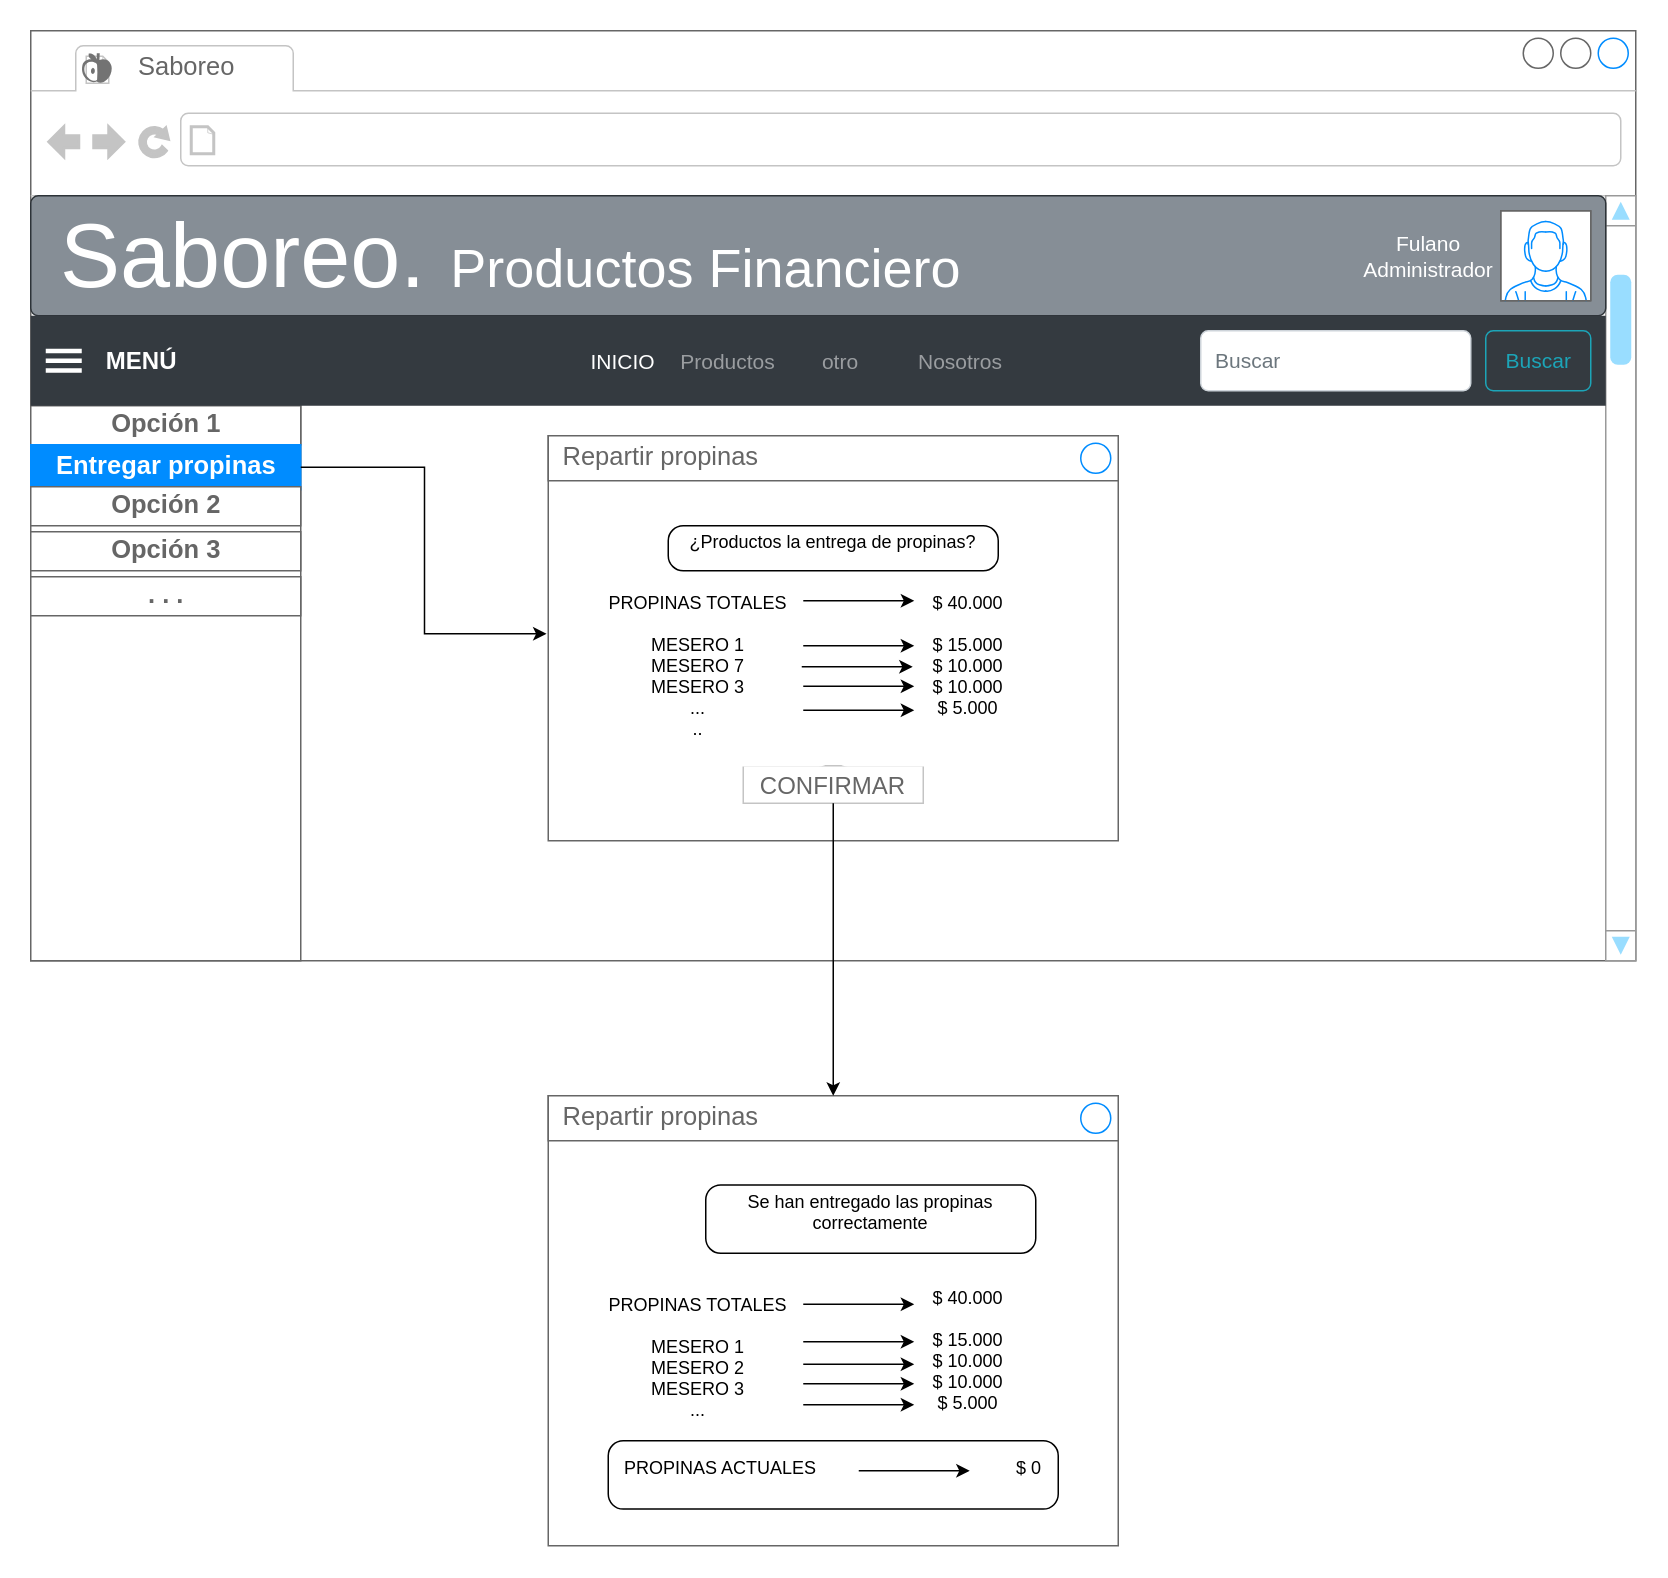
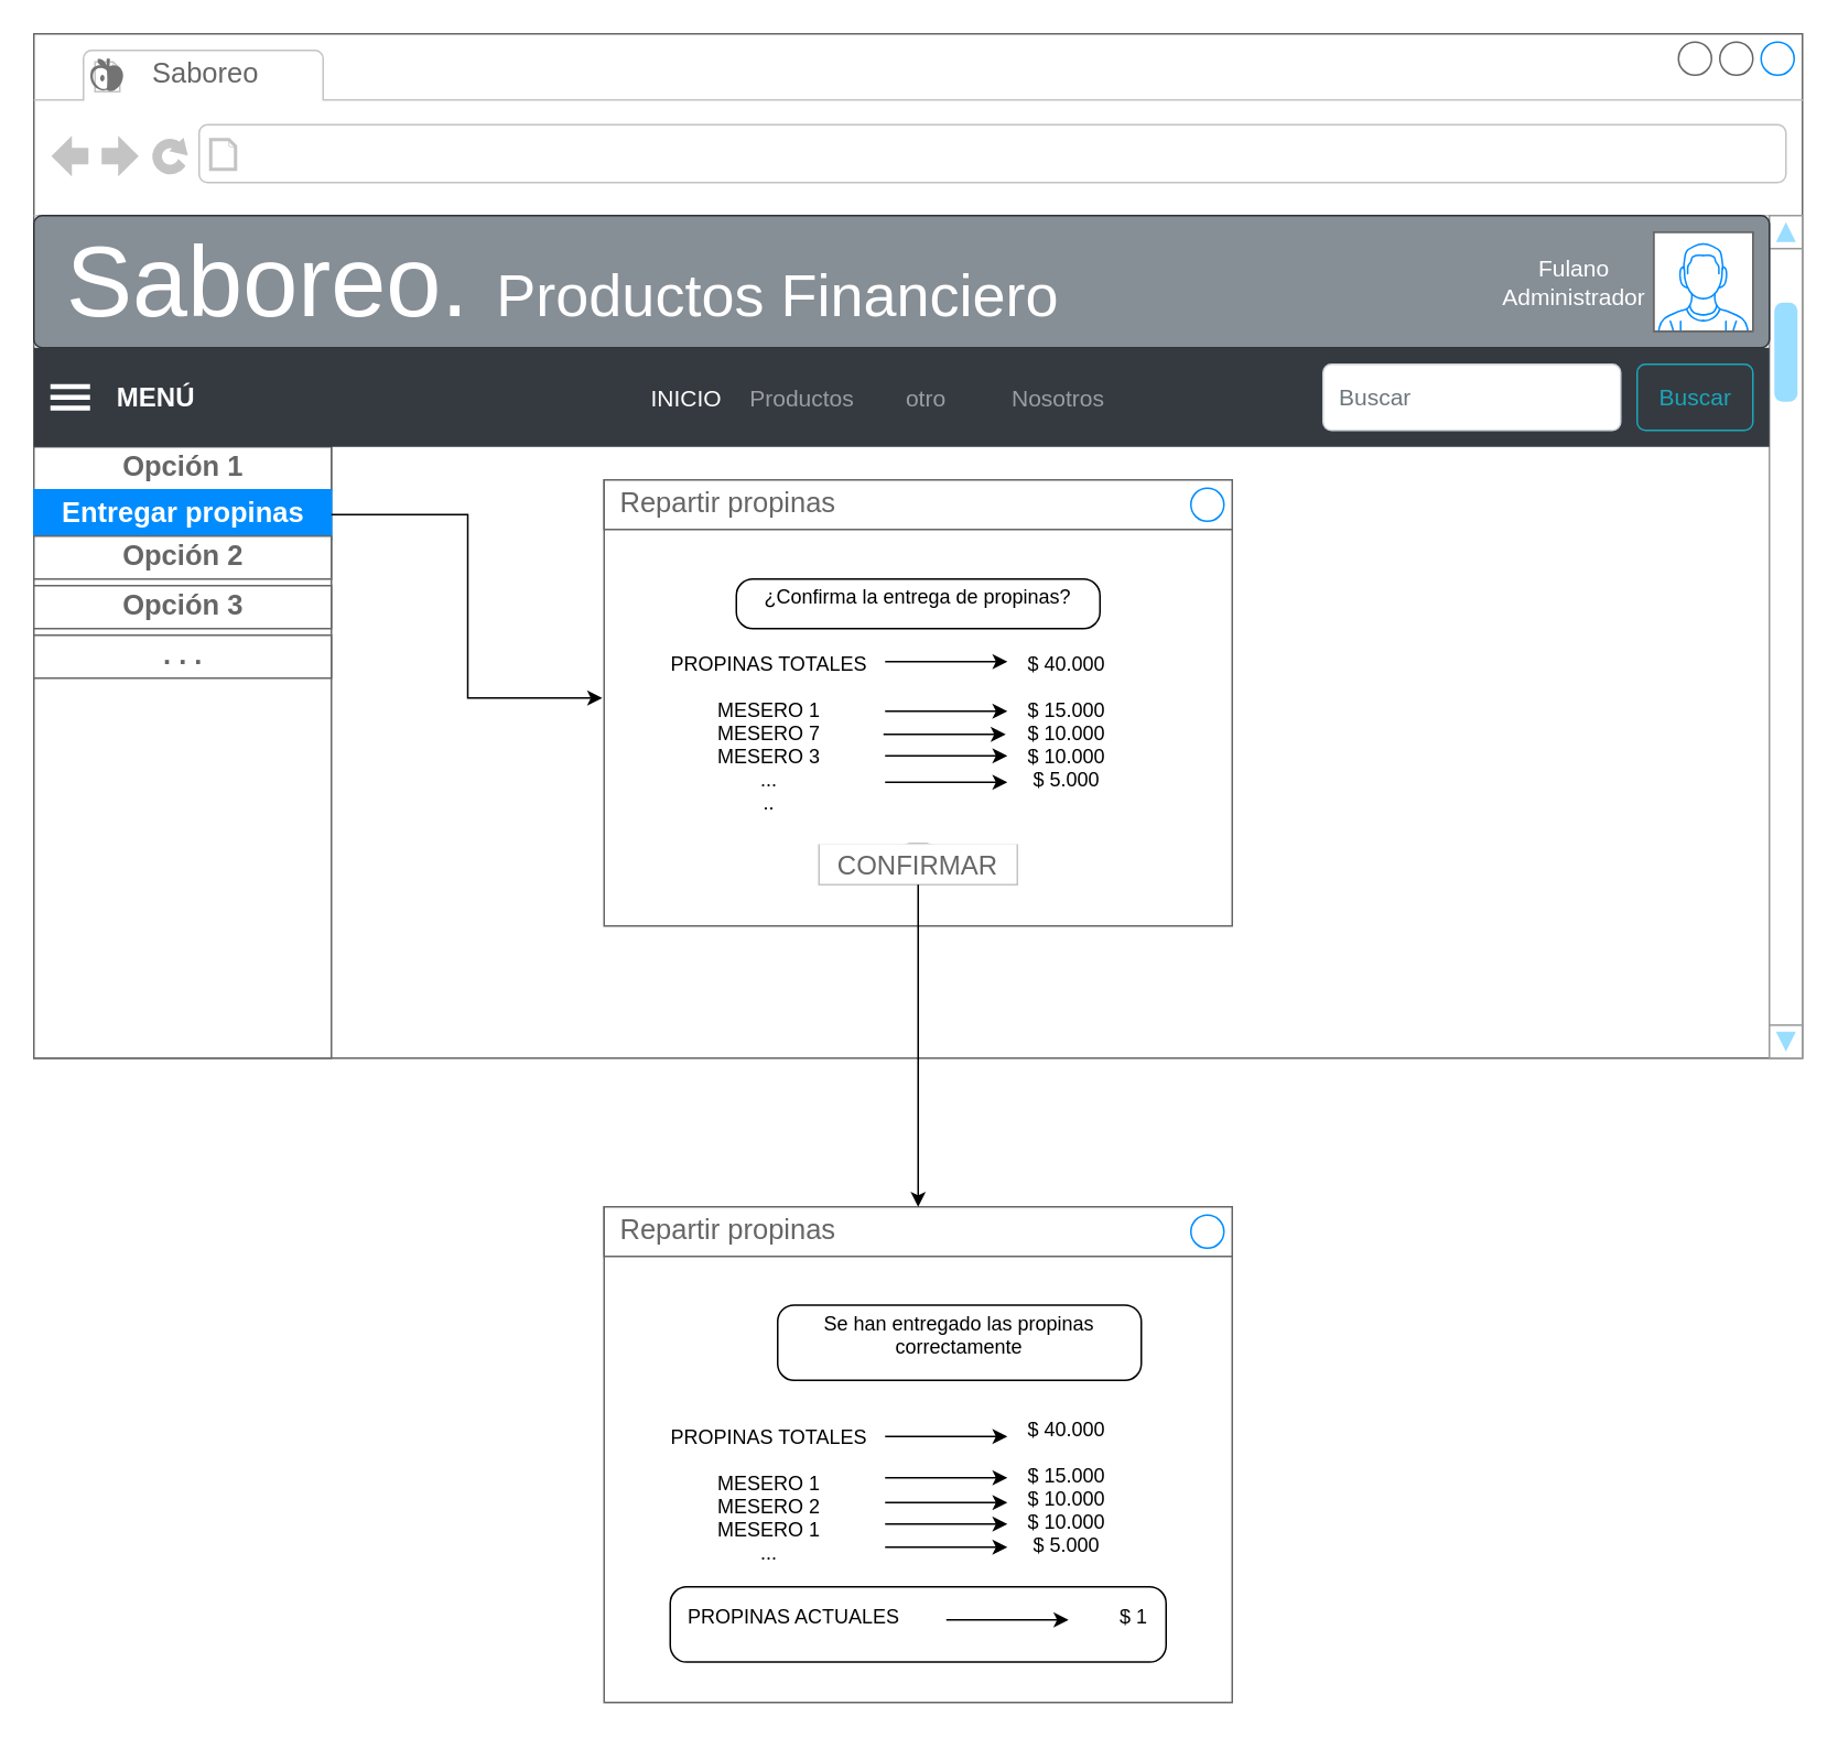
- <mxCell id="29" value="¿Productos la entrega de propinas?" style="shape=mxgraph.mockup.containers.marginRect;rectMarginTop=10;strokeColor=#000000;strokeWidth=1;dashed=0;rounded=1;arcSize=5;recursiveResize=0;fillColor=#FFFFFF;" parent="23" vertex="1"><mxGeometry x="80" y="50" width="220" height="40" as="geometry" /></mxCell>
+ <mxCell id="29" value="¿Confirma la entrega de propinas?" style="shape=mxgraph.mockup.containers.marginRect;rectMarginTop=10;strokeColor=#000000;strokeWidth=1;dashed=0;rounded=1;arcSize=5;recursiveResize=0;fillColor=#FFFFFF;" parent="23" vertex="1"><mxGeometry x="80" y="50" width="220" height="40" as="geometry" /></mxCell>
- <mxCell id="40" value="PROPINAS TOTALES&#10;&#10;MESERO 1&#10;MESERO 2&#10;MESERO 3&#10;...&#10;&#10;&#10;" style="shape=mxgraph.mockup.containers.marginRect;rectMarginTop=10;strokeColor=#FFFFFF;strokeWidth=1;dashed=0;rounded=1;arcSize=5;recursiveResize=0;fillColor=#FFFFFF;" parent="36" vertex="1"><mxGeometry x="10" y="140" width="180" height="110" as="geometry" /></mxCell>
+ <mxCell id="40" value="PROPINAS TOTALES&#10;&#10;MESERO 1&#10;MESERO 2&#10;MESERO 1&#10;...&#10;&#10;&#10;" style="shape=mxgraph.mockup.containers.marginRect;rectMarginTop=10;strokeColor=#FFFFFF;strokeWidth=1;dashed=0;rounded=1;arcSize=5;recursiveResize=0;fillColor=#FFFFFF;" parent="36" vertex="1"><mxGeometry x="10" y="140" width="180" height="110" as="geometry" /></mxCell>
- <mxCell id="42" value="PROPINAS ACTUALES                                        $ 0" style="shape=mxgraph.mockup.containers.marginRect;rectMarginTop=10;strokeColor=#000000;strokeWidth=1;dashed=0;rounded=1;arcSize=5;recursiveResize=0;fillColor=#FFFFFF;" parent="36" vertex="1"><mxGeometry x="40" y="220" width="300" height="55.56" as="geometry" /></mxCell>
+ <mxCell id="42" value="PROPINAS ACTUALES                                        $ 1" style="shape=mxgraph.mockup.containers.marginRect;rectMarginTop=10;strokeColor=#000000;strokeWidth=1;dashed=0;rounded=1;arcSize=5;recursiveResize=0;fillColor=#FFFFFF;" parent="36" vertex="1"><mxGeometry x="40" y="220" width="300" height="55.56" as="geometry" /></mxCell>
